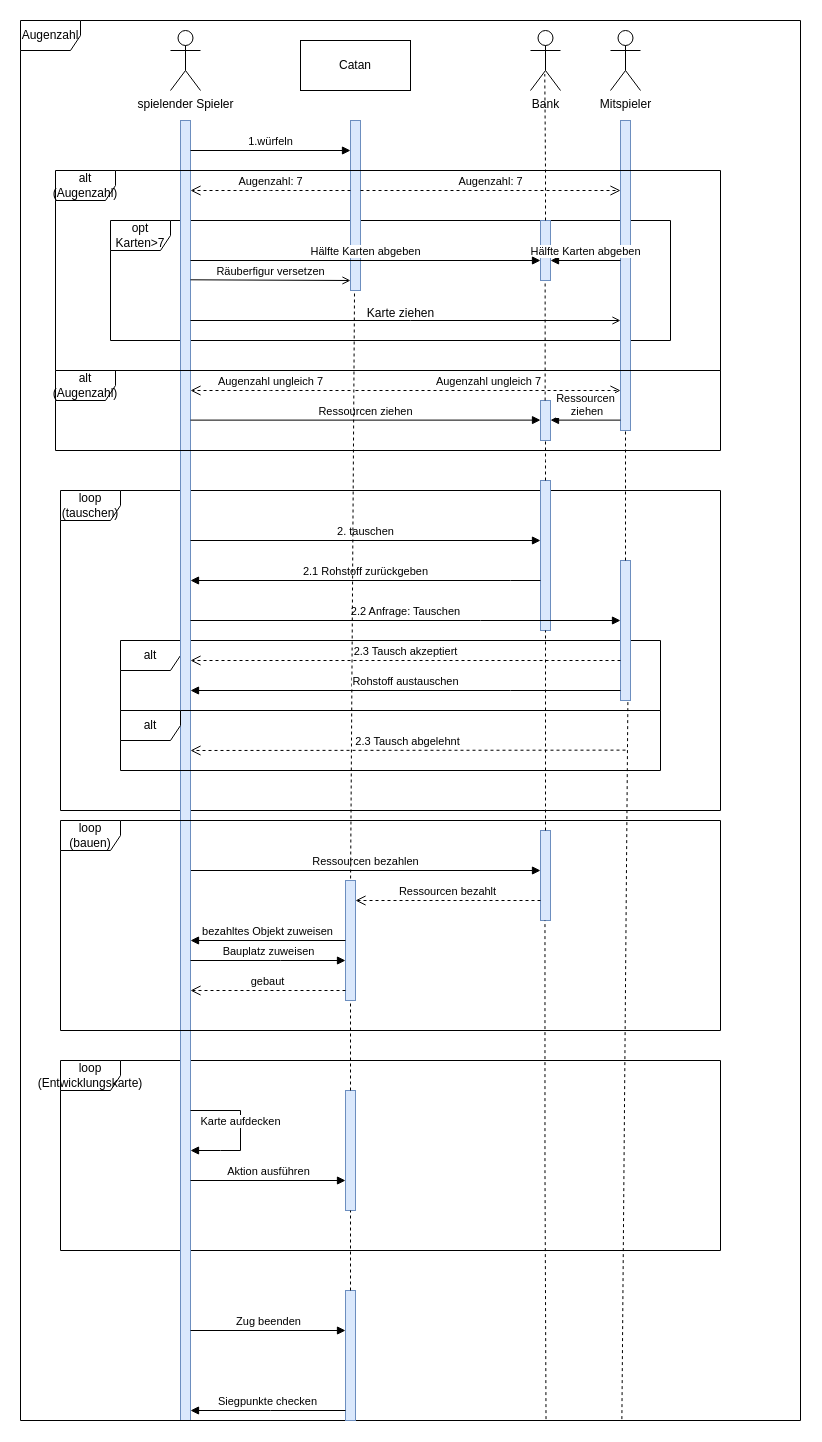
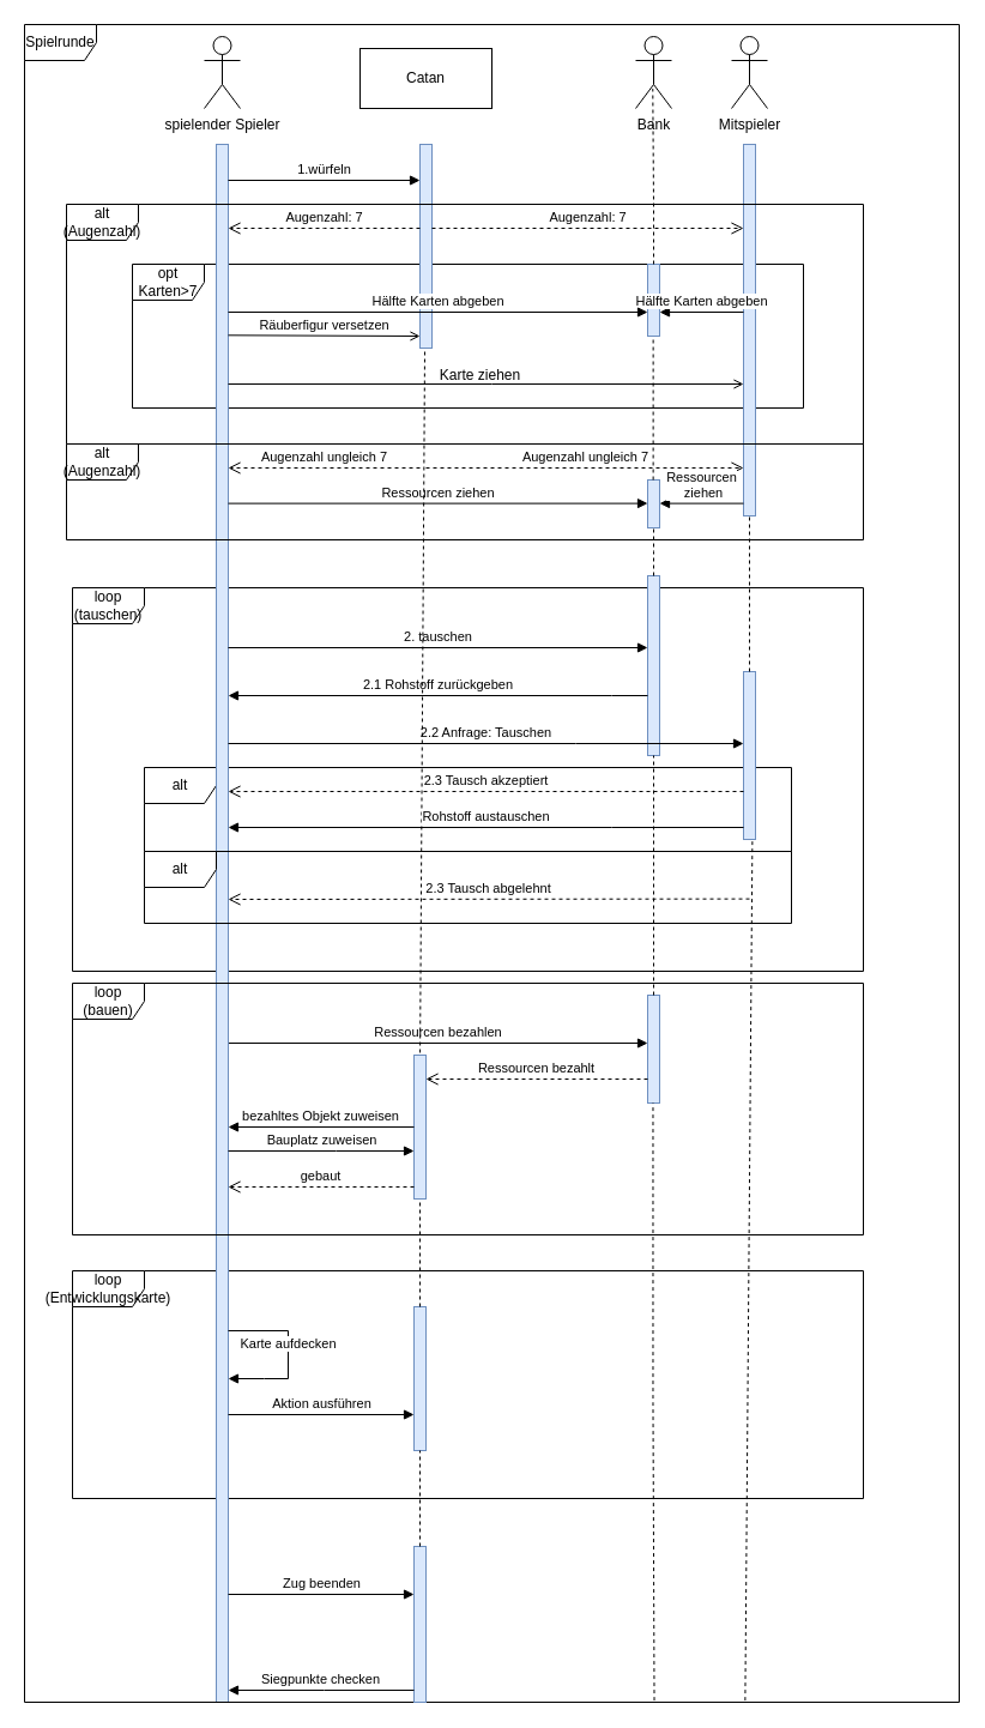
- <mxCell id="48" value="Augenzahl" style="shape=umlFrame;whiteSpace=wrap;html=1;pointerEvents=0;" vertex="1" parent="1"><mxGeometry x="20" y="20" width="780" height="1400" as="geometry" /></mxCell>
+ <mxCell id="48" value="Spielrunde" style="shape=umlFrame;whiteSpace=wrap;html=1;pointerEvents=0;" vertex="1" parent="1"><mxGeometry x="20" y="20" width="780" height="1400" as="geometry" /></mxCell>
